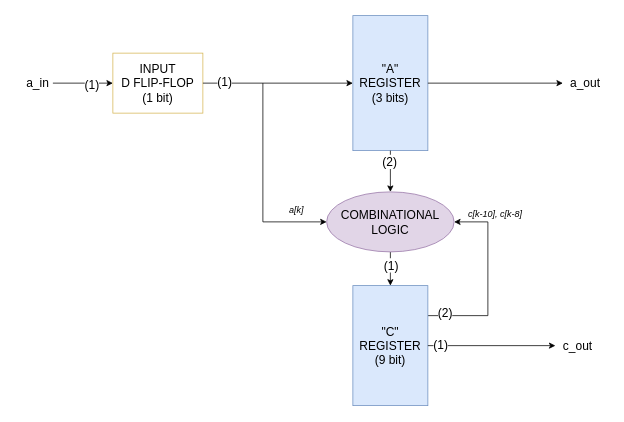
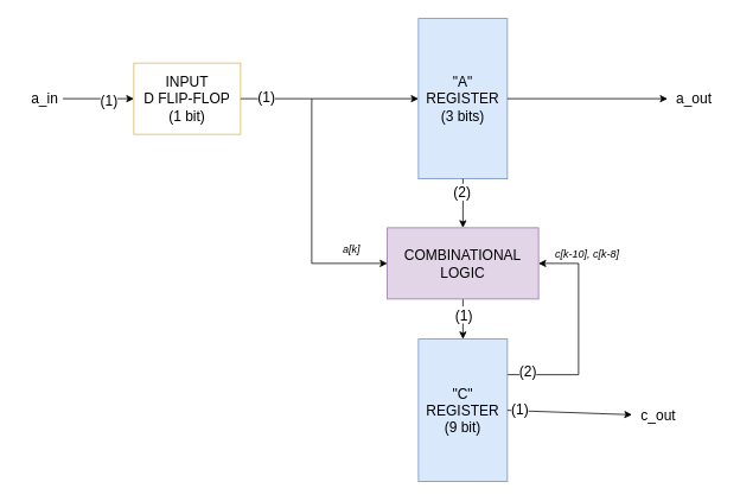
- <mxCell id="15" value="COMBINATIONAL&lt;br&gt;LOGIC" style="ellipse;whiteSpace=wrap;html=1;fontSize=16;fillColor=#e1d5e7;strokeColor=#9673a6;" parent="1" vertex="1"><mxGeometry x="435" y="255" width="170" height="80" as="geometry" /></mxCell>
+ <mxCell id="15" value="COMBINATIONAL&lt;br&gt;LOGIC" style="whiteSpace=wrap;html=1;fontSize=16;fillColor=#e1d5e7;strokeColor=#9673a6;rounded=0;" parent="1" vertex="1"><mxGeometry x="435" y="255" width="170" height="80" as="geometry" /></mxCell>
- <mxCell id="19" value="c_out" style="text;html=1;strokeColor=none;fillColor=none;align=center;verticalAlign=middle;whiteSpace=wrap;rounded=0;fontSize=16;" parent="1" vertex="1"><mxGeometry x="740" y="445" width="60" height="30" as="geometry" /></mxCell>
+ <mxCell id="19" value="c_out" style="text;html=1;strokeColor=none;fillColor=none;align=center;verticalAlign=middle;whiteSpace=wrap;rounded=0;fontSize=16;" parent="1" vertex="1"><mxGeometry x="710" y="450" width="60" height="30" as="geometry" /></mxCell>
